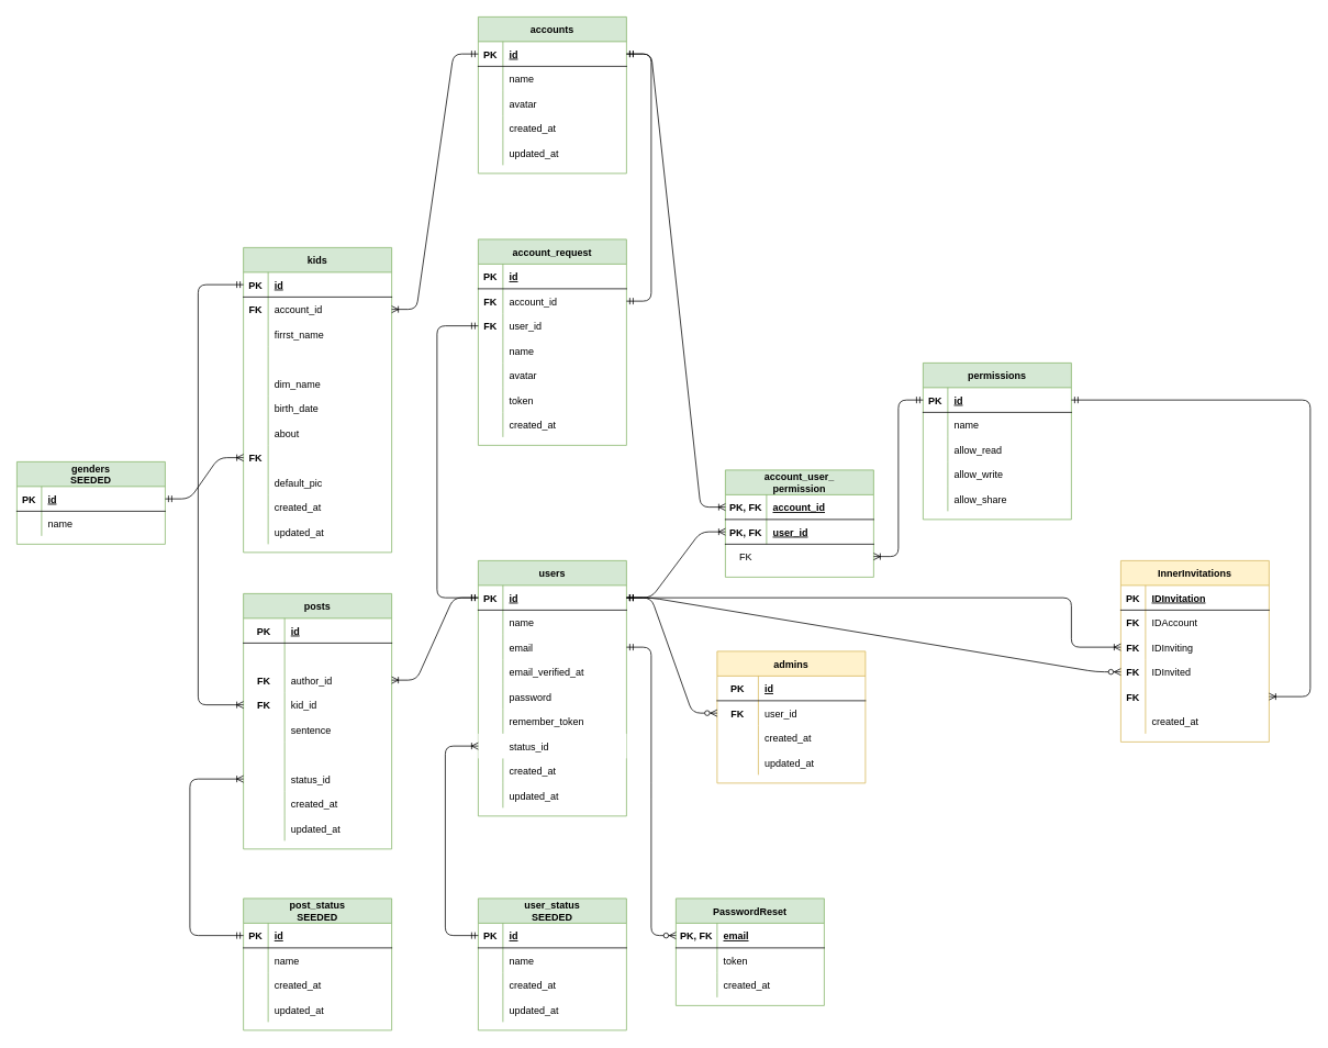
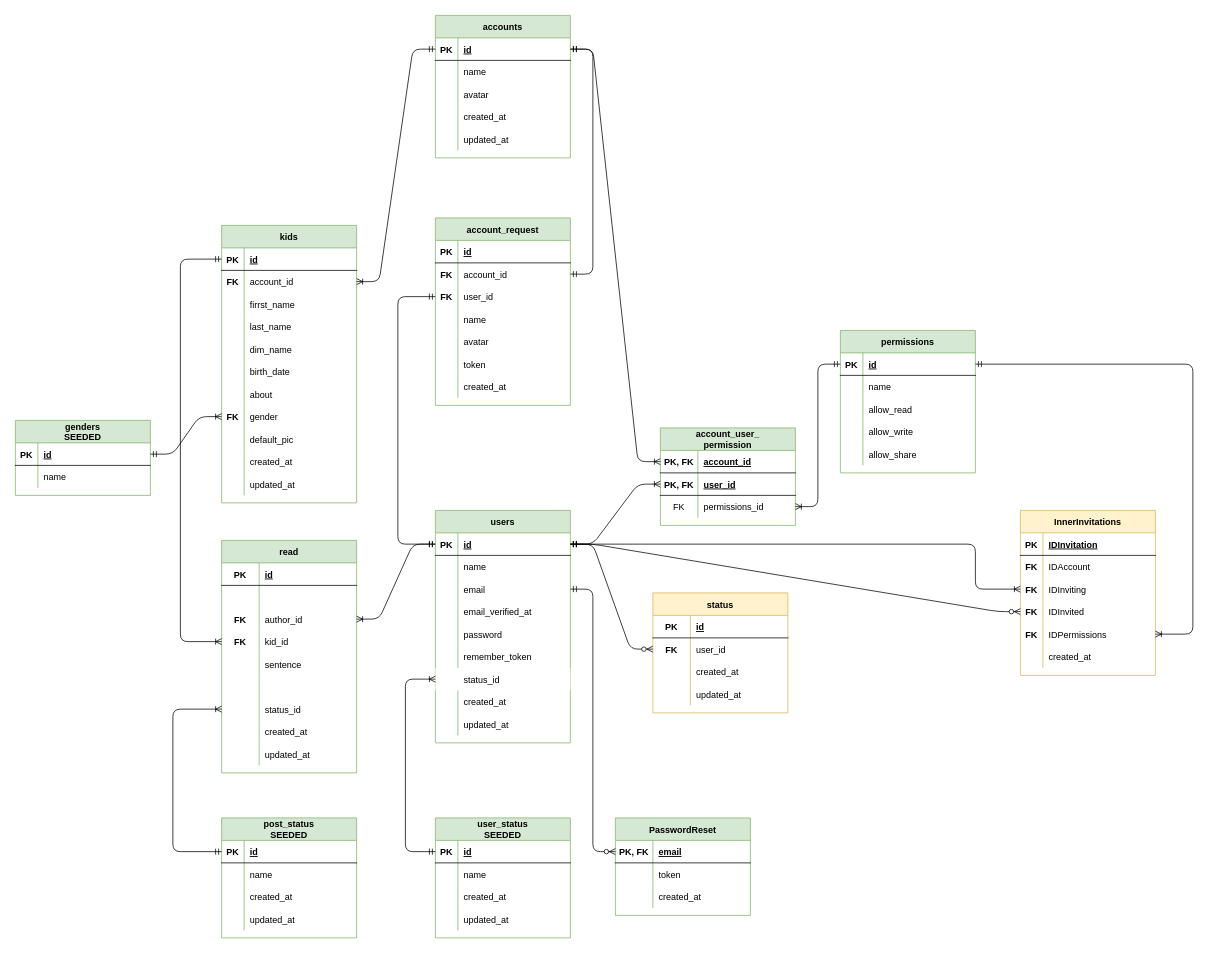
+ <mxCell id="100" value="last_name" style="shape=partialRectangle;connectable=0;fillColor=none;top=0;left=0;bottom=0;right=0;align=left;spacingLeft=6;overflow=hidden;" parent="98" vertex="1"><mxGeometry x="30" width="150" height="30" as="geometry" /></mxCell>
+ <mxCell id="112" value="gender" style="shape=partialRectangle;connectable=0;fillColor=none;top=0;left=0;bottom=0;right=0;align=left;spacingLeft=6;overflow=hidden;" parent="110" vertex="1"><mxGeometry x="30" width="150" height="30" as="geometry" /></mxCell>
+ <mxCell id="133" value="permissions_id" style="shape=partialRectangle;connectable=0;fillColor=none;top=0;left=0;bottom=0;right=0;align=left;spacingLeft=6;overflow=hidden;" parent="131" vertex="1"><mxGeometry x="50" width="130" height="30" as="geometry" /></mxCell>
- <mxCell id="2" value="posts" style="shape=table;startSize=30;container=1;collapsible=1;childLayout=tableLayout;fixedRows=1;rowLines=0;fontStyle=1;align=center;resizeLast=1;fillColor=#d5e8d4;strokeColor=#82b366;" parent="1" vertex="1"><mxGeometry x="295" y="720" width="180" height="310" as="geometry" /></mxCell>
+ <mxCell id="2" value="read" style="shape=table;startSize=30;container=1;collapsible=1;childLayout=tableLayout;fixedRows=1;rowLines=0;fontStyle=1;align=center;resizeLast=1;fillColor=#d5e8d4;strokeColor=#82b366;" parent="1" vertex="1"><mxGeometry x="295" y="720" width="180" height="310" as="geometry" /></mxCell>
- <mxCell id="231" value="admins" style="shape=table;startSize=30;container=1;collapsible=1;childLayout=tableLayout;fixedRows=1;rowLines=0;fontStyle=1;align=center;resizeLast=1;fillColor=#fff2cc;strokeColor=#d6b656;" vertex="1" parent="1"><mxGeometry x="870" y="790" width="180" height="160" as="geometry" /></mxCell>
+ <mxCell id="231" value="status" style="shape=table;startSize=30;container=1;collapsible=1;childLayout=tableLayout;fixedRows=1;rowLines=0;fontStyle=1;align=center;resizeLast=1;fillColor=#fff2cc;strokeColor=#d6b656;" vertex="1" parent="1"><mxGeometry x="870" y="790" width="180" height="160" as="geometry" /></mxCell>
+ <mxCell id="186" value="IDPermissions" style="shape=partialRectangle;connectable=0;fillColor=none;top=0;left=0;bottom=0;right=0;align=left;spacingLeft=6;overflow=hidden;" parent="184" vertex="1"><mxGeometry x="30" width="150" height="30" as="geometry" /></mxCell>
